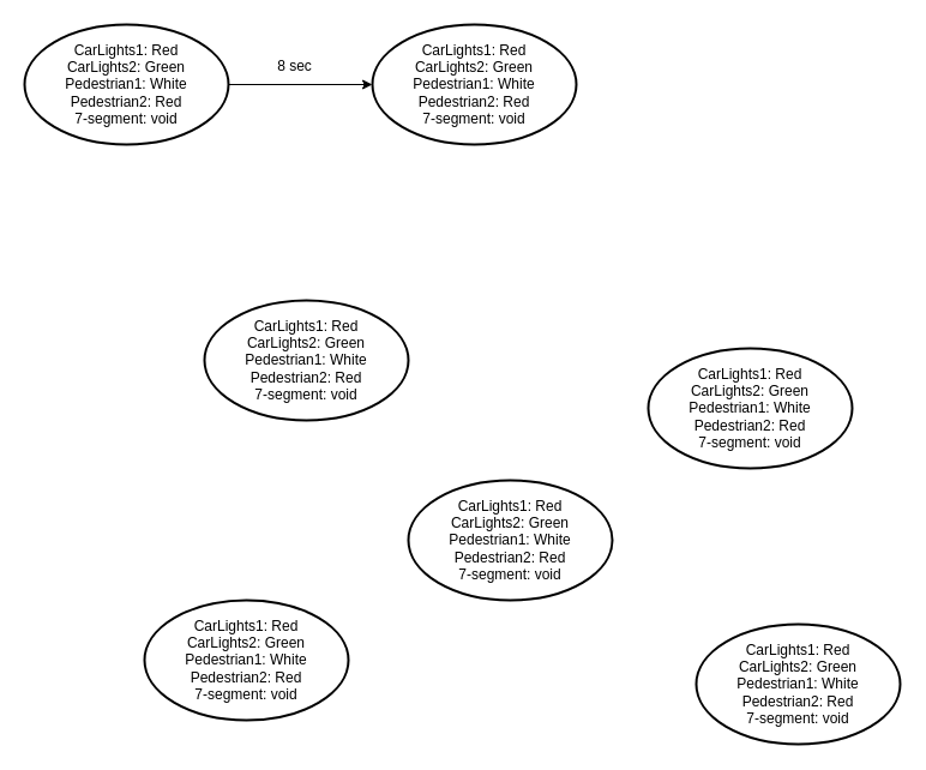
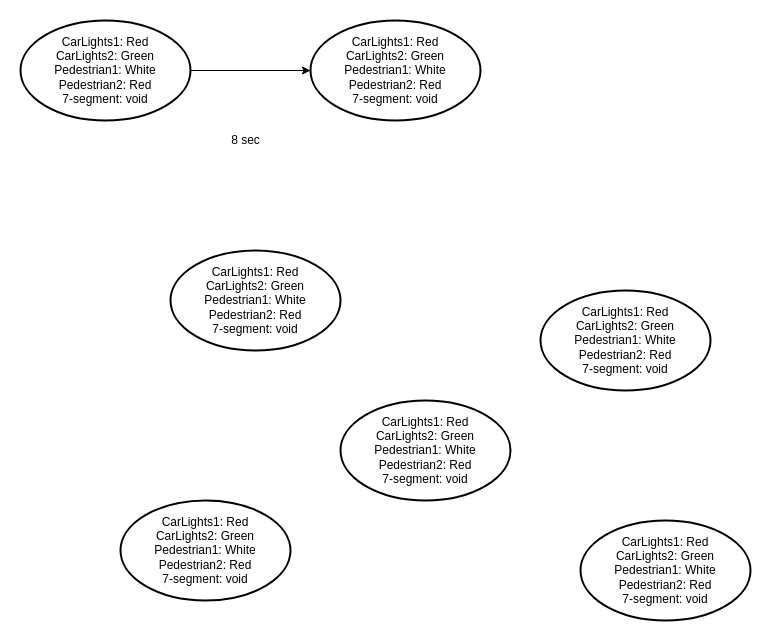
- <mxCell id="5" value="8 sec" style="text;html=1;align=center;verticalAlign=middle;resizable=0;points=[];autosize=1;strokeColor=none;fillColor=none;" vertex="1" parent="1"><mxGeometry x="220" y="40" width="50" height="30" as="geometry" /></mxCell>
+ <mxCell id="5" value="8 sec" style="text;html=1;align=center;verticalAlign=middle;resizable=0;points=[];autosize=1;strokeColor=none;fillColor=none;" vertex="1" parent="1"><mxGeometry x="220" y="125" width="50" height="30" as="geometry" /></mxCell>
